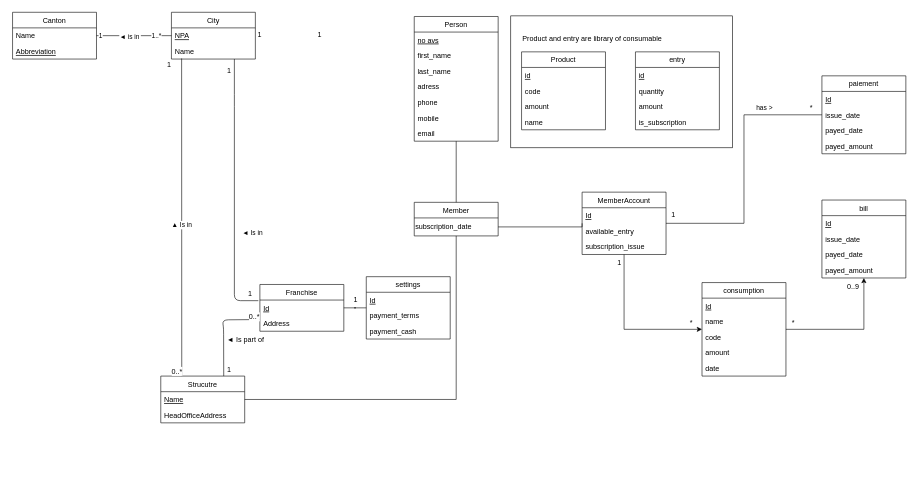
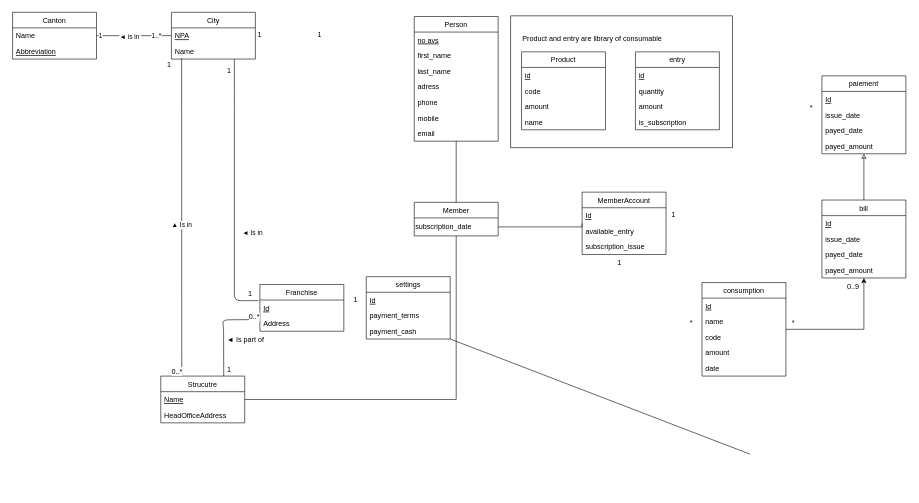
- <mxCell id="62" style="edgeStyle=orthogonalEdgeStyle;rounded=0;orthogonalLoop=1;jettySize=auto;html=1;endArrow=none;endFill=0;exitX=0;exitY=0.5;exitDx=0;exitDy=0;entryX=1;entryY=0.5;entryDx=0;entryDy=0;" edge="1" parent="1" source="83" target="46"><mxGeometry relative="1" as="geometry"><mxPoint x="1150" y="385" as="targetPoint" /><mxPoint x="1540" y="188.83" as="sourcePoint" /></mxGeometry></mxCell>
- <mxCell id="63" value="has &amp;gt;" style="edgeLabel;html=1;align=center;verticalAlign=middle;resizable=0;points=[];" vertex="1" connectable="0" parent="62"><mxGeometry x="-0.564" y="-3" relative="1" as="geometry"><mxPoint x="-1" y="-10" as="offset" /></mxGeometry></mxCell>
+ <mxCell id="64" style="edgeStyle=orthogonalEdgeStyle;rounded=0;orthogonalLoop=1;jettySize=auto;html=1;entryX=0.5;entryY=1;entryDx=0;entryDy=0;endArrow=classic;endFill=0;" edge="1" parent="1" source="65" target="83"><mxGeometry relative="1" as="geometry" /></mxCell>
- <mxCell id="55" style="edgeStyle=orthogonalEdgeStyle;rounded=0;orthogonalLoop=1;jettySize=auto;html=1;entryX=1;entryY=0.5;entryDx=0;entryDy=0;endArrow=none;endFill=0;" edge="1" parent="1" source="56" target="27"><mxGeometry relative="1" as="geometry" /></mxCell>
+ <mxCell id="55" style="edgeStyle=orthogonalEdgeStyle;rounded=0;orthogonalLoop=1;jettySize=auto;html=1;endArrow=none;endFill=0;" edge="1" parent="1" source="56" target="92"><mxGeometry relative="1" as="geometry" /></mxCell>
- <mxCell id="45" style="edgeStyle=orthogonalEdgeStyle;rounded=0;orthogonalLoop=1;jettySize=auto;html=1;entryX=0;entryY=0.5;entryDx=0;entryDy=0;" edge="1" parent="1" source="46" target="72"><mxGeometry relative="1" as="geometry"><Array as="points"><mxPoint x="1040" y="549" /></Array></mxGeometry></mxCell>
